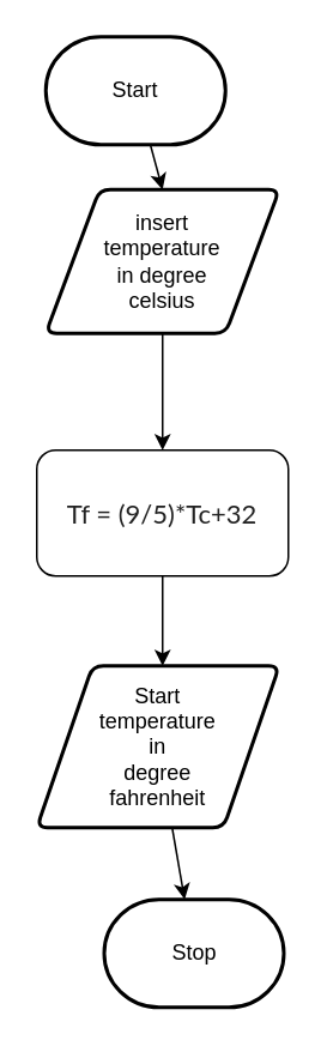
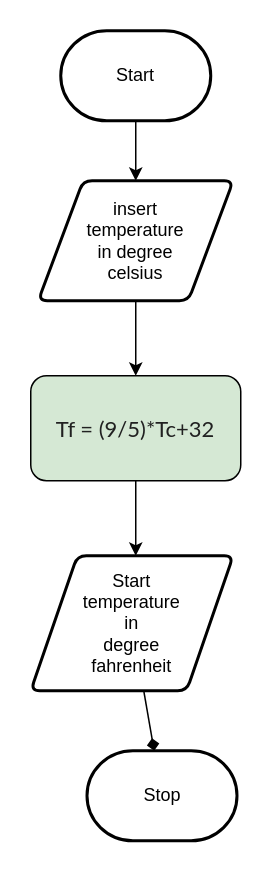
- <mxCell id="3" value="Start" style="strokeWidth=2;html=1;shape=mxgraph.flowchart.terminator;whiteSpace=wrap;" vertex="1" parent="1"><mxGeometry x="25" y="20" width="100" height="60" as="geometry" /></mxCell>
+ <mxCell id="3" value="Start" style="strokeWidth=2;html=1;shape=mxgraph.flowchart.terminator;whiteSpace=wrap;" vertex="1" parent="1"><mxGeometry x="40" y="20" width="100" height="60" as="geometry" /></mxCell>
- <mxCell id="5" value="insert &lt;br&gt;temperature &lt;br&gt;in degree &lt;br&gt;celsius" style="shape=parallelogram;html=1;strokeWidth=2;perimeter=parallelogramPerimeter;whiteSpace=wrap;rounded=1;arcSize=12;size=0.23;" vertex="1" parent="1"><mxGeometry x="25" y="105" width="130" height="80" as="geometry" /></mxCell>
+ <mxCell id="5" value="insert &lt;br&gt;temperature &lt;br&gt;in degree &lt;br&gt;celsius" style="shape=parallelogram;html=1;strokeWidth=2;perimeter=parallelogramPerimeter;whiteSpace=wrap;rounded=1;arcSize=12;size=0.23;" vertex="1" parent="1"><mxGeometry x="25" y="120" width="130" height="80" as="geometry" /></mxCell>
- <mxCell id="7" value="&lt;span style=&quot;color: rgb(33 , 33 , 33) ; font-family: &amp;#34;lato&amp;#34; , sans-serif ; font-size: 14.667px ; text-align: left&quot;&gt;Tf = (9/5)*Tc+32&lt;/span&gt;" style="rounded=1;whiteSpace=wrap;html=1;glass=0;" vertex="1" parent="1"><mxGeometry x="20" y="250" width="140" height="70" as="geometry" /></mxCell>
+ <mxCell id="7" value="&lt;span style=&quot;color: rgb(33 , 33 , 33) ; font-family: &amp;#34;lato&amp;#34; , sans-serif ; font-size: 14.667px ; text-align: left&quot;&gt;Tf = (9/5)*Tc+32&lt;/span&gt;" style="rounded=1;whiteSpace=wrap;html=1;glass=0;fillColor=#d5e8d4;" vertex="1" parent="1"><mxGeometry x="20" y="250" width="140" height="70" as="geometry" /></mxCell>
- <mxCell id="8" style="edgeStyle=none;html=1;" edge="1" parent="1" source="9" target="10"><mxGeometry relative="1" as="geometry" /></mxCell>
+ <mxCell id="8" style="edgeStyle=none;html=1;endArrow=diamond;" edge="1" parent="1" source="9" target="10"><mxGeometry relative="1" as="geometry" /></mxCell>
